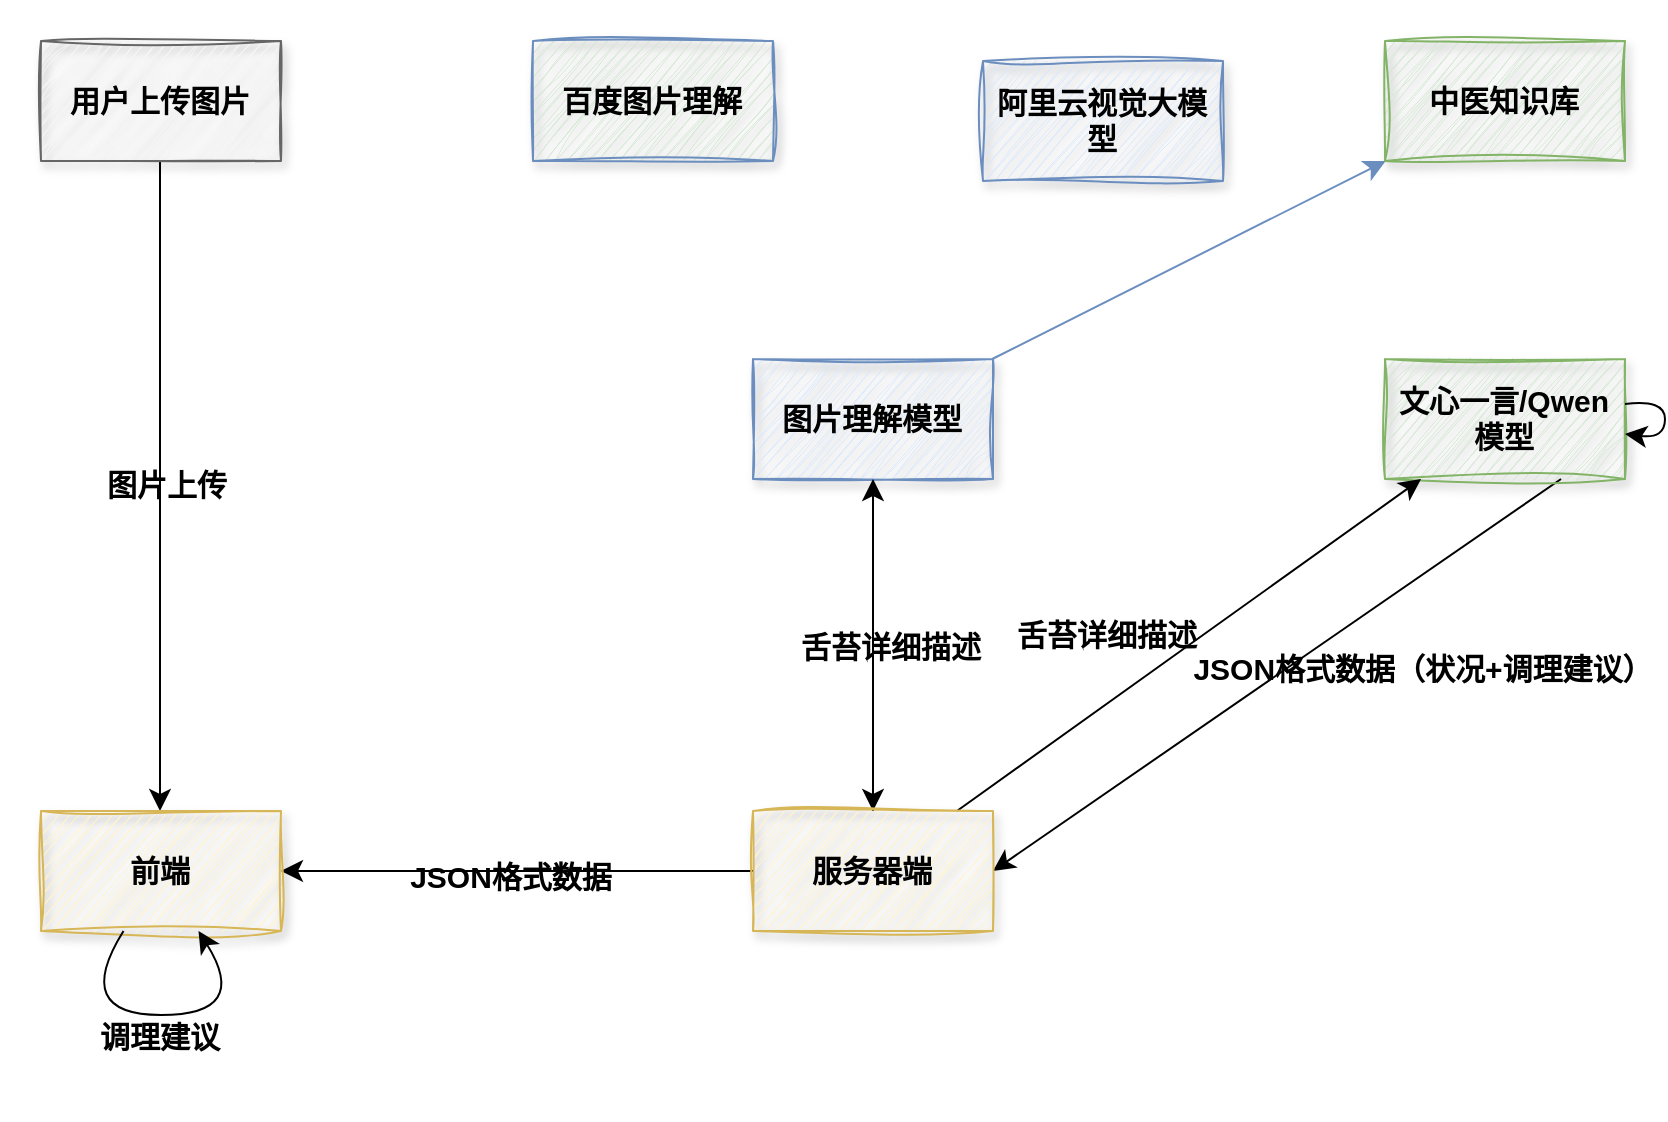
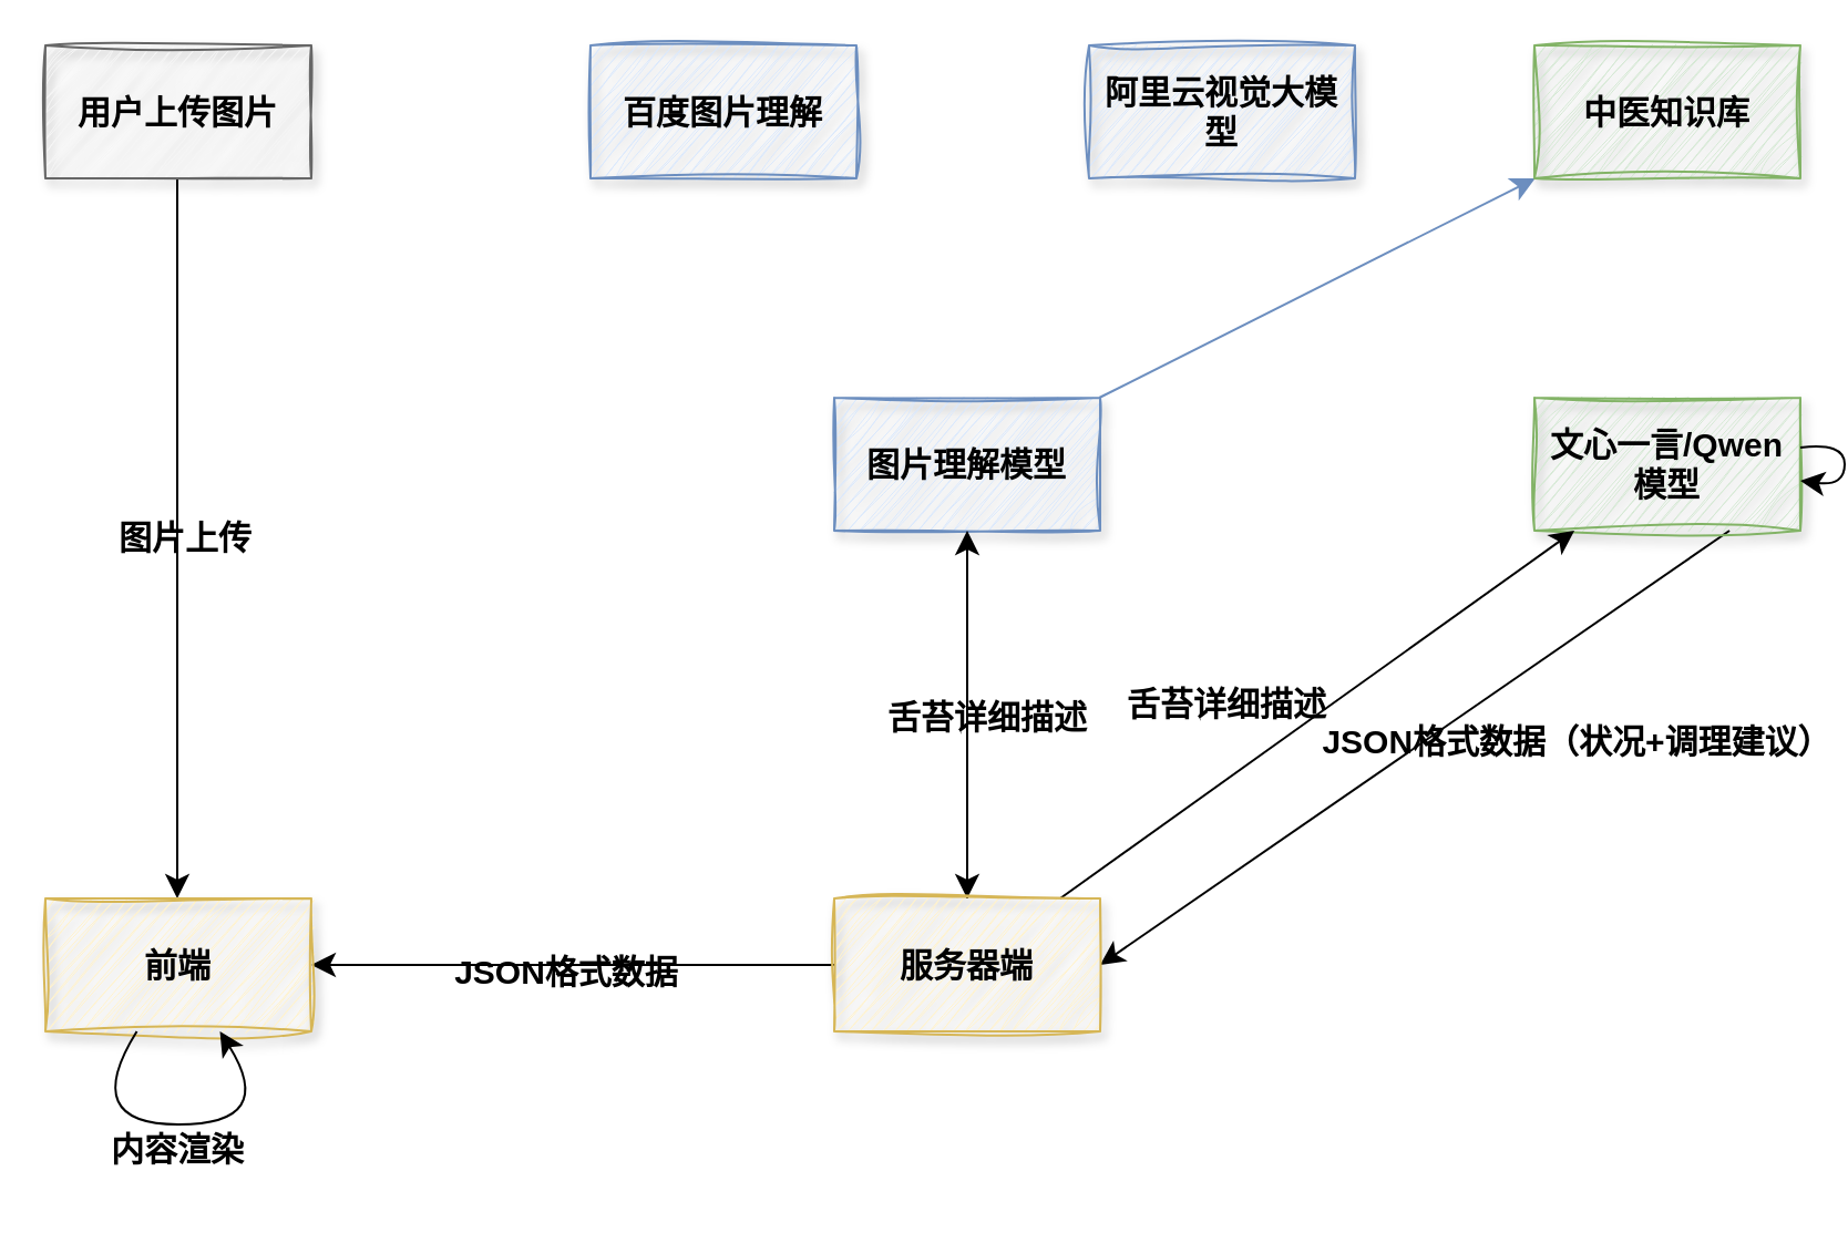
- <mxCell id="14" value="百度图片理解" style="rounded=0;whiteSpace=wrap;html=1;fillColor=#d5e8d4;strokeColor=#6c8ebf;fontSize=15;fontStyle=1;align=center;verticalAlign=middle;labelBorderColor=none;textShadow=0;labelBackgroundColor=none;fontColor=default;glass=0;shadow=1;sketch=1;curveFitting=1;jiggle=2;" vertex="1" parent="1"><mxGeometry x="266" y="20" width="120" height="60" as="geometry" /></mxCell>
+ <mxCell id="14" value="百度图片理解" style="rounded=0;whiteSpace=wrap;html=1;fillColor=#dae8fc;strokeColor=#6c8ebf;fontSize=15;fontStyle=1;align=center;verticalAlign=middle;labelBorderColor=none;textShadow=0;labelBackgroundColor=none;fontColor=default;glass=0;shadow=1;sketch=1;curveFitting=1;jiggle=2;" vertex="1" parent="1"><mxGeometry x="266" y="20" width="120" height="60" as="geometry" /></mxCell>
- <mxCell id="15" value="阿里云视觉大模型" style="rounded=0;whiteSpace=wrap;html=1;fillColor=#dae8fc;strokeColor=#6c8ebf;fontSize=15;fontStyle=1;align=center;verticalAlign=middle;labelBorderColor=none;textShadow=0;labelBackgroundColor=none;fontColor=default;glass=0;shadow=1;sketch=1;curveFitting=1;jiggle=2;" vertex="1" parent="1"><mxGeometry x="491" y="30" width="120" height="60" as="geometry" /></mxCell>
+ <mxCell id="15" value="阿里云视觉大模型" style="rounded=0;whiteSpace=wrap;html=1;fillColor=#dae8fc;strokeColor=#6c8ebf;fontSize=15;fontStyle=1;align=center;verticalAlign=middle;labelBorderColor=none;textShadow=0;labelBackgroundColor=none;fontColor=default;glass=0;shadow=1;sketch=1;curveFitting=1;jiggle=2;" vertex="1" parent="1"><mxGeometry x="491" y="20" width="120" height="60" as="geometry" /></mxCell>
- <mxCell id="24" value="调理建议" style="text;html=1;align=center;verticalAlign=middle;whiteSpace=wrap;rounded=0;fontSize=15;fontStyle=1;labelBorderColor=none;textShadow=0;labelBackgroundColor=none;fontColor=default;" vertex="1" parent="1"><mxGeometry x="35" y="497" width="90" height="42" as="geometry" /></mxCell>
+ <mxCell id="24" value="内容渲染" style="text;html=1;align=center;verticalAlign=middle;whiteSpace=wrap;rounded=0;fontSize=15;fontStyle=1;labelBorderColor=none;textShadow=0;labelBackgroundColor=none;fontColor=default;" vertex="1" parent="1"><mxGeometry x="35" y="497" width="90" height="42" as="geometry" /></mxCell>
